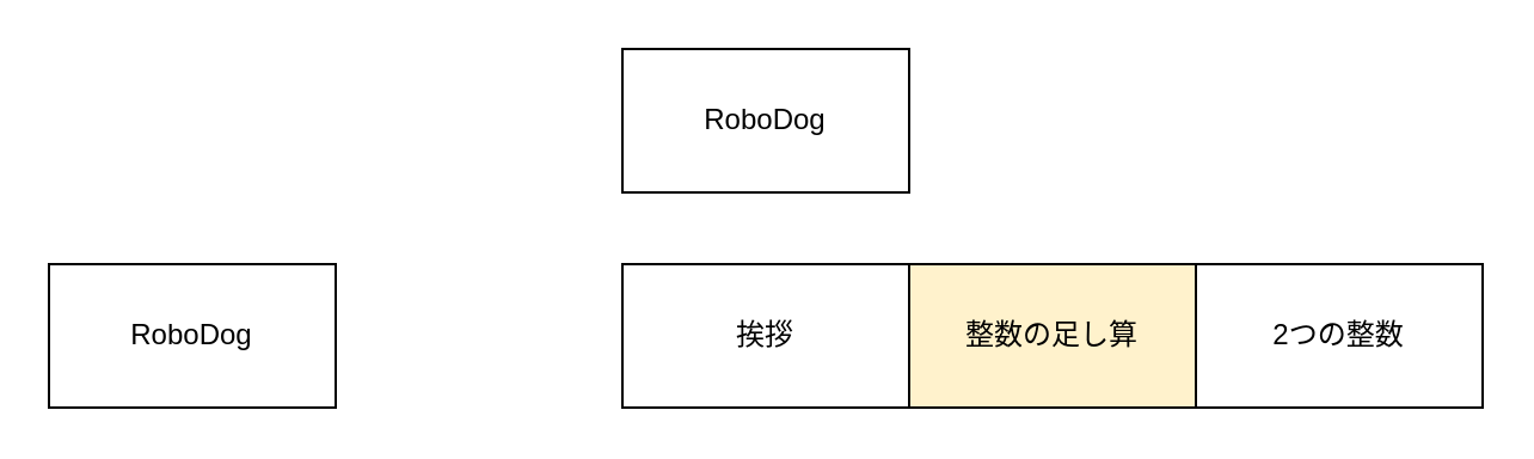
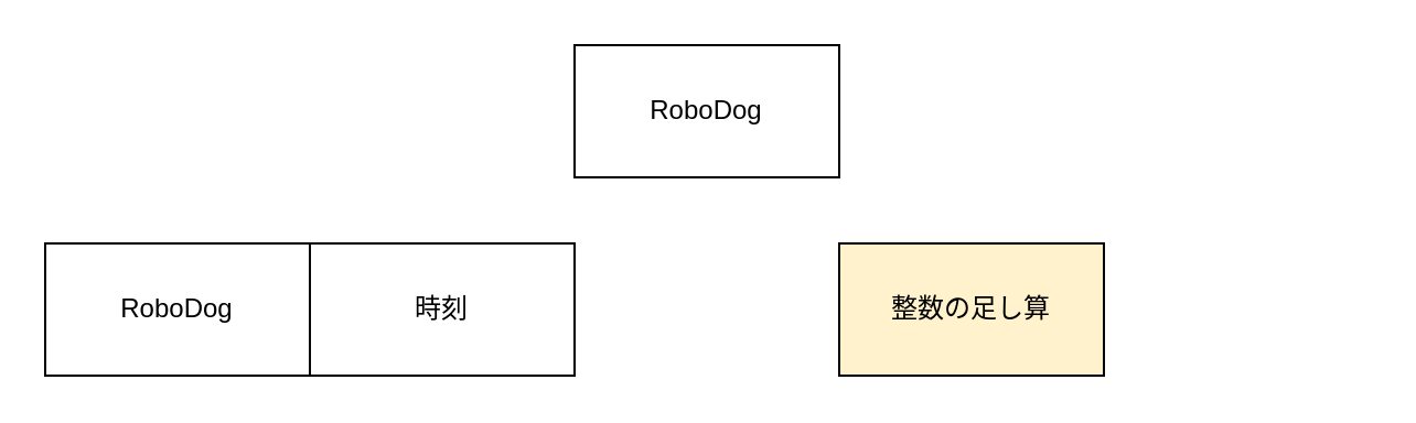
+ <mxCell id="5" value="時刻" style="rounded=0;whiteSpace=wrap;html=1;" vertex="1" parent="1"><mxGeometry x="140" y="110" width="120" height="60" as="geometry" /></mxCell>
- <mxCell id="4" value="挨拶" style="rounded=0;whiteSpace=wrap;html=1;" vertex="1" parent="1"><mxGeometry x="260" y="110" width="120" height="60" as="geometry" /></mxCell>
- <mxCell id="7" value="2つの整数" style="rounded=0;whiteSpace=wrap;html=1;" vertex="1" parent="1"><mxGeometry x="500" y="110" width="120" height="60" as="geometry" /></mxCell>
